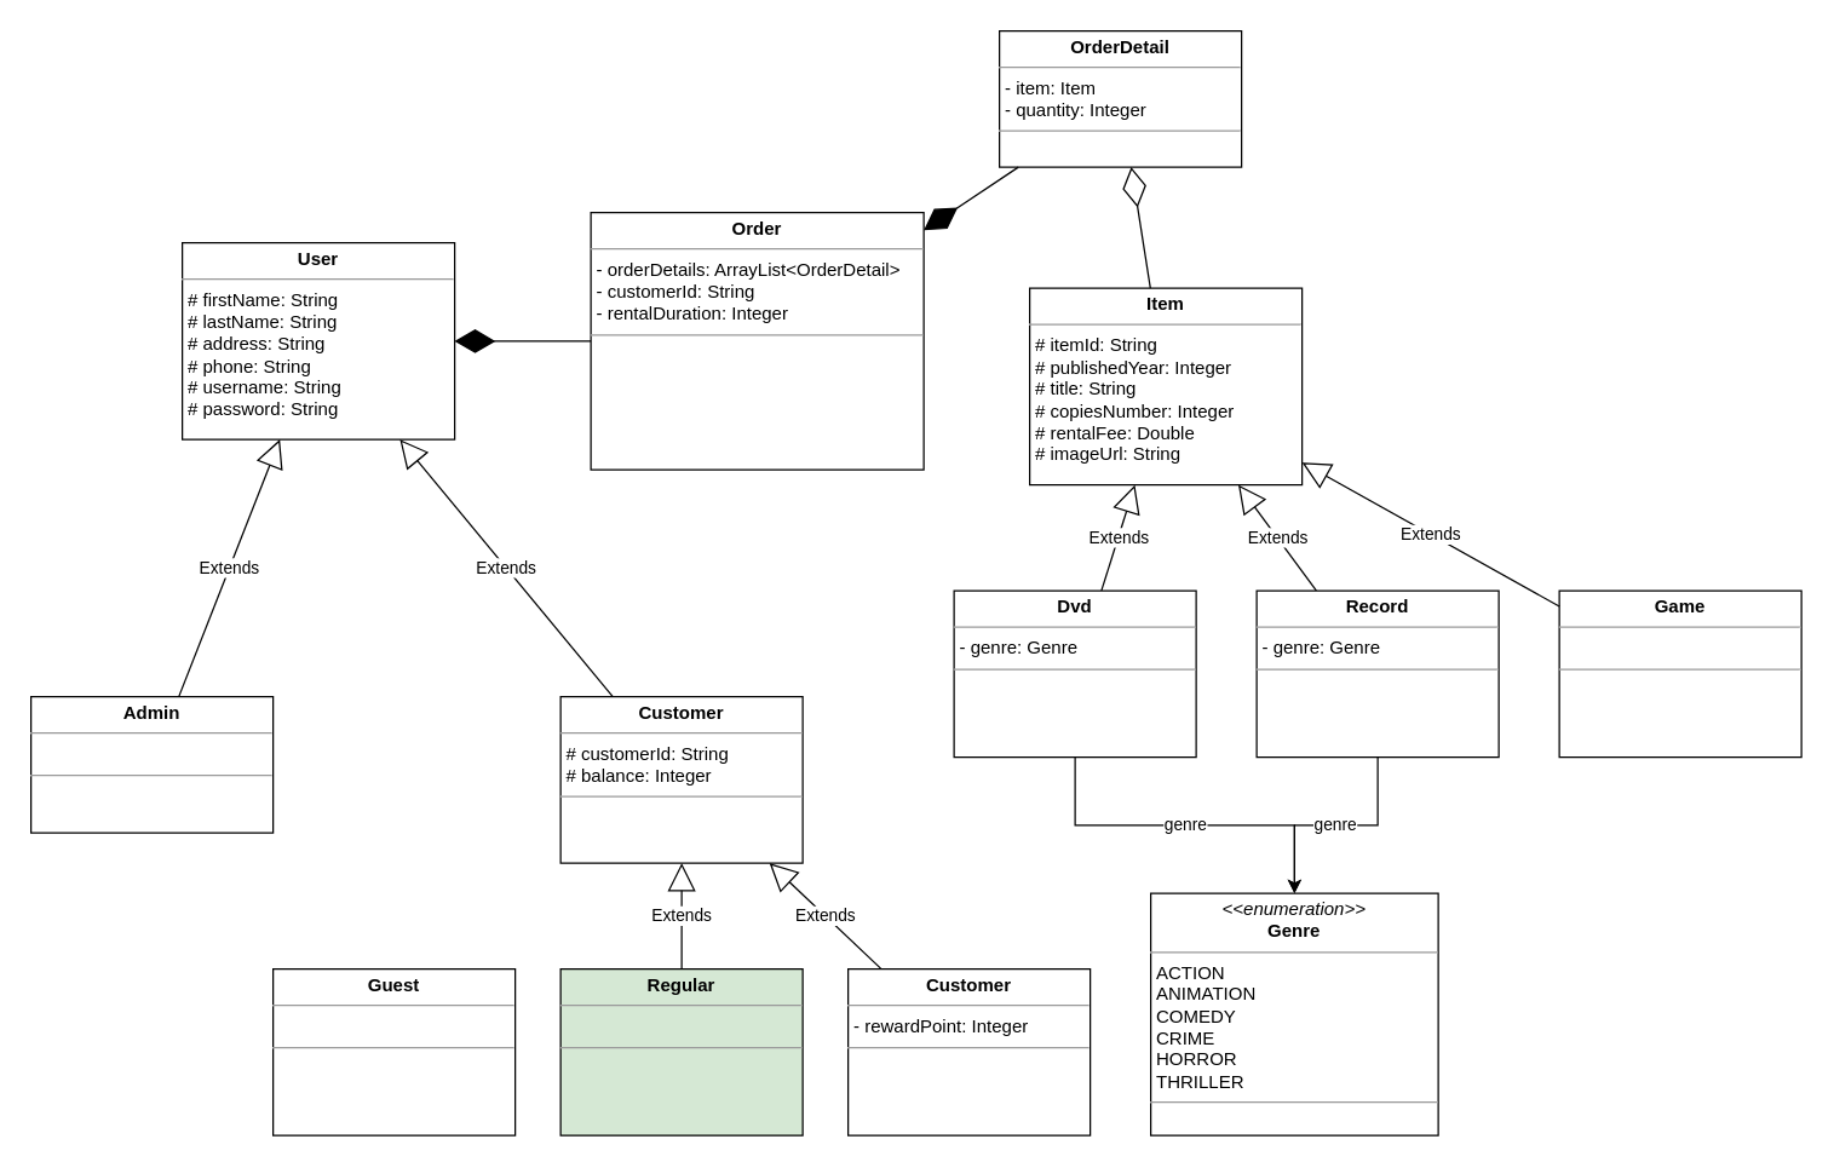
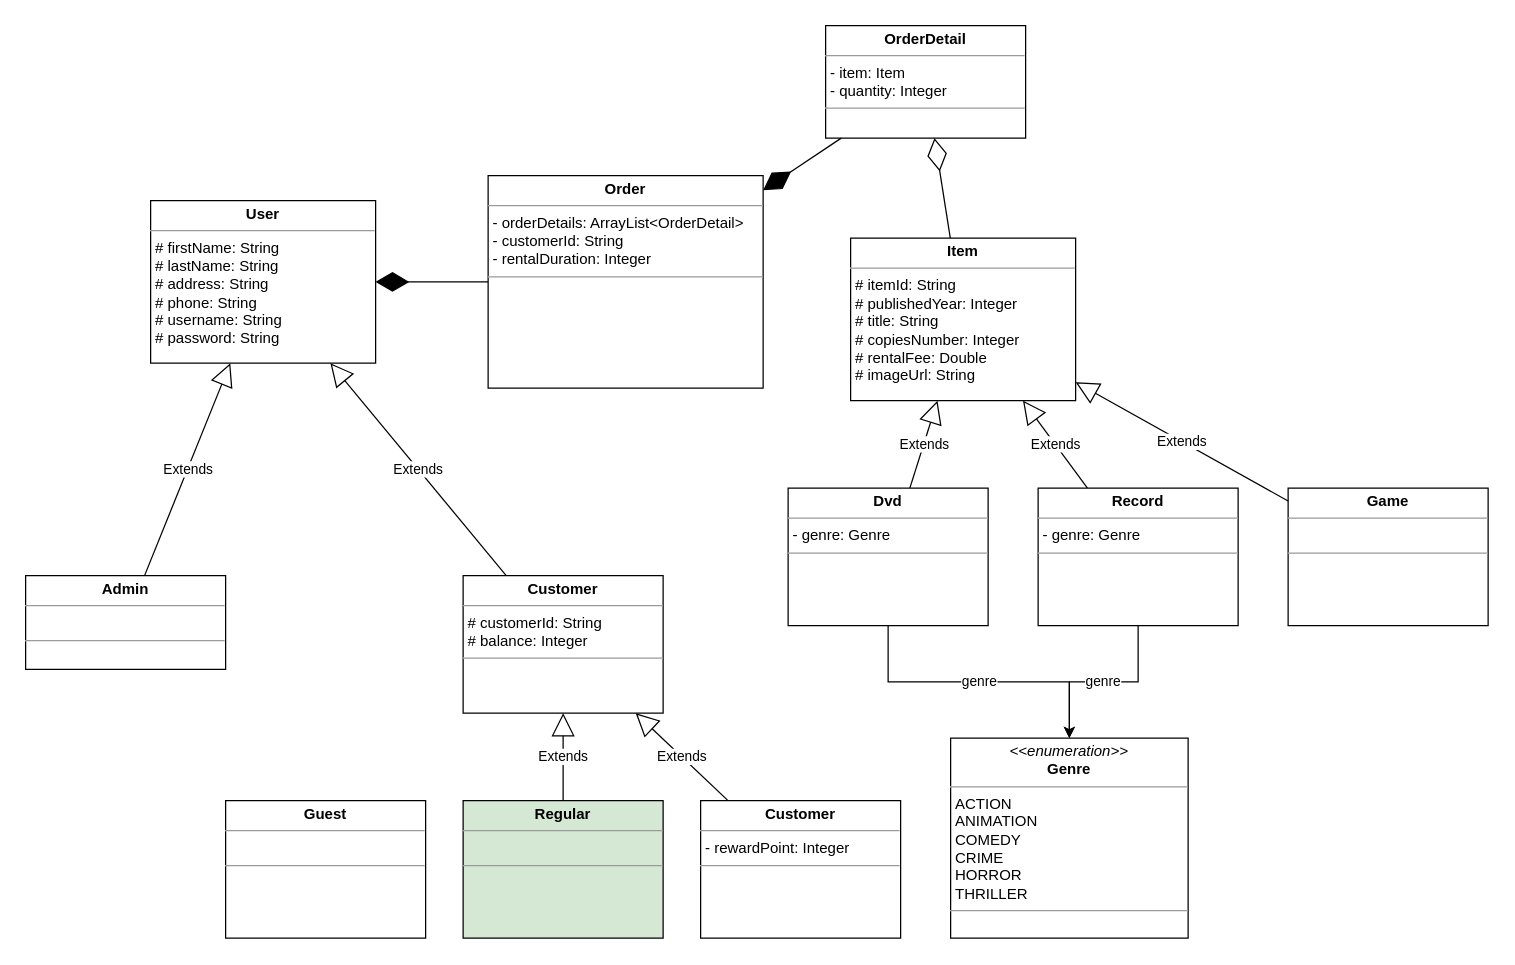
- <mxCell id="6" value="&lt;p style=&quot;margin:0px;margin-top:4px;text-align:center;&quot;&gt;&lt;b&gt;Admin&lt;/b&gt;&lt;/p&gt;&lt;hr size=&quot;1&quot;&gt;&lt;p style=&quot;margin:0px;margin-left:4px;&quot;&gt;&lt;br&gt;&lt;/p&gt;&lt;hr size=&quot;1&quot;&gt;&lt;p style=&quot;margin:0px;margin-left:4px;&quot;&gt;&lt;br&gt;&lt;/p&gt;" style="verticalAlign=top;align=left;overflow=fill;fontSize=12;fontFamily=Helvetica;html=1;" vertex="1" parent="1"><mxGeometry x="20" y="460" width="160" height="90" as="geometry" /></mxCell>
+ <mxCell id="6" value="&lt;p style=&quot;margin:0px;margin-top:4px;text-align:center;&quot;&gt;&lt;b&gt;Admin&lt;/b&gt;&lt;/p&gt;&lt;hr size=&quot;1&quot;&gt;&lt;p style=&quot;margin:0px;margin-left:4px;&quot;&gt;&lt;br&gt;&lt;/p&gt;&lt;hr size=&quot;1&quot;&gt;&lt;p style=&quot;margin:0px;margin-left:4px;&quot;&gt;&lt;br&gt;&lt;/p&gt;" style="verticalAlign=top;align=left;overflow=fill;fontSize=12;fontFamily=Helvetica;html=1;" vertex="1" parent="1"><mxGeometry x="20" y="460" width="160" height="75" as="geometry" /></mxCell>
